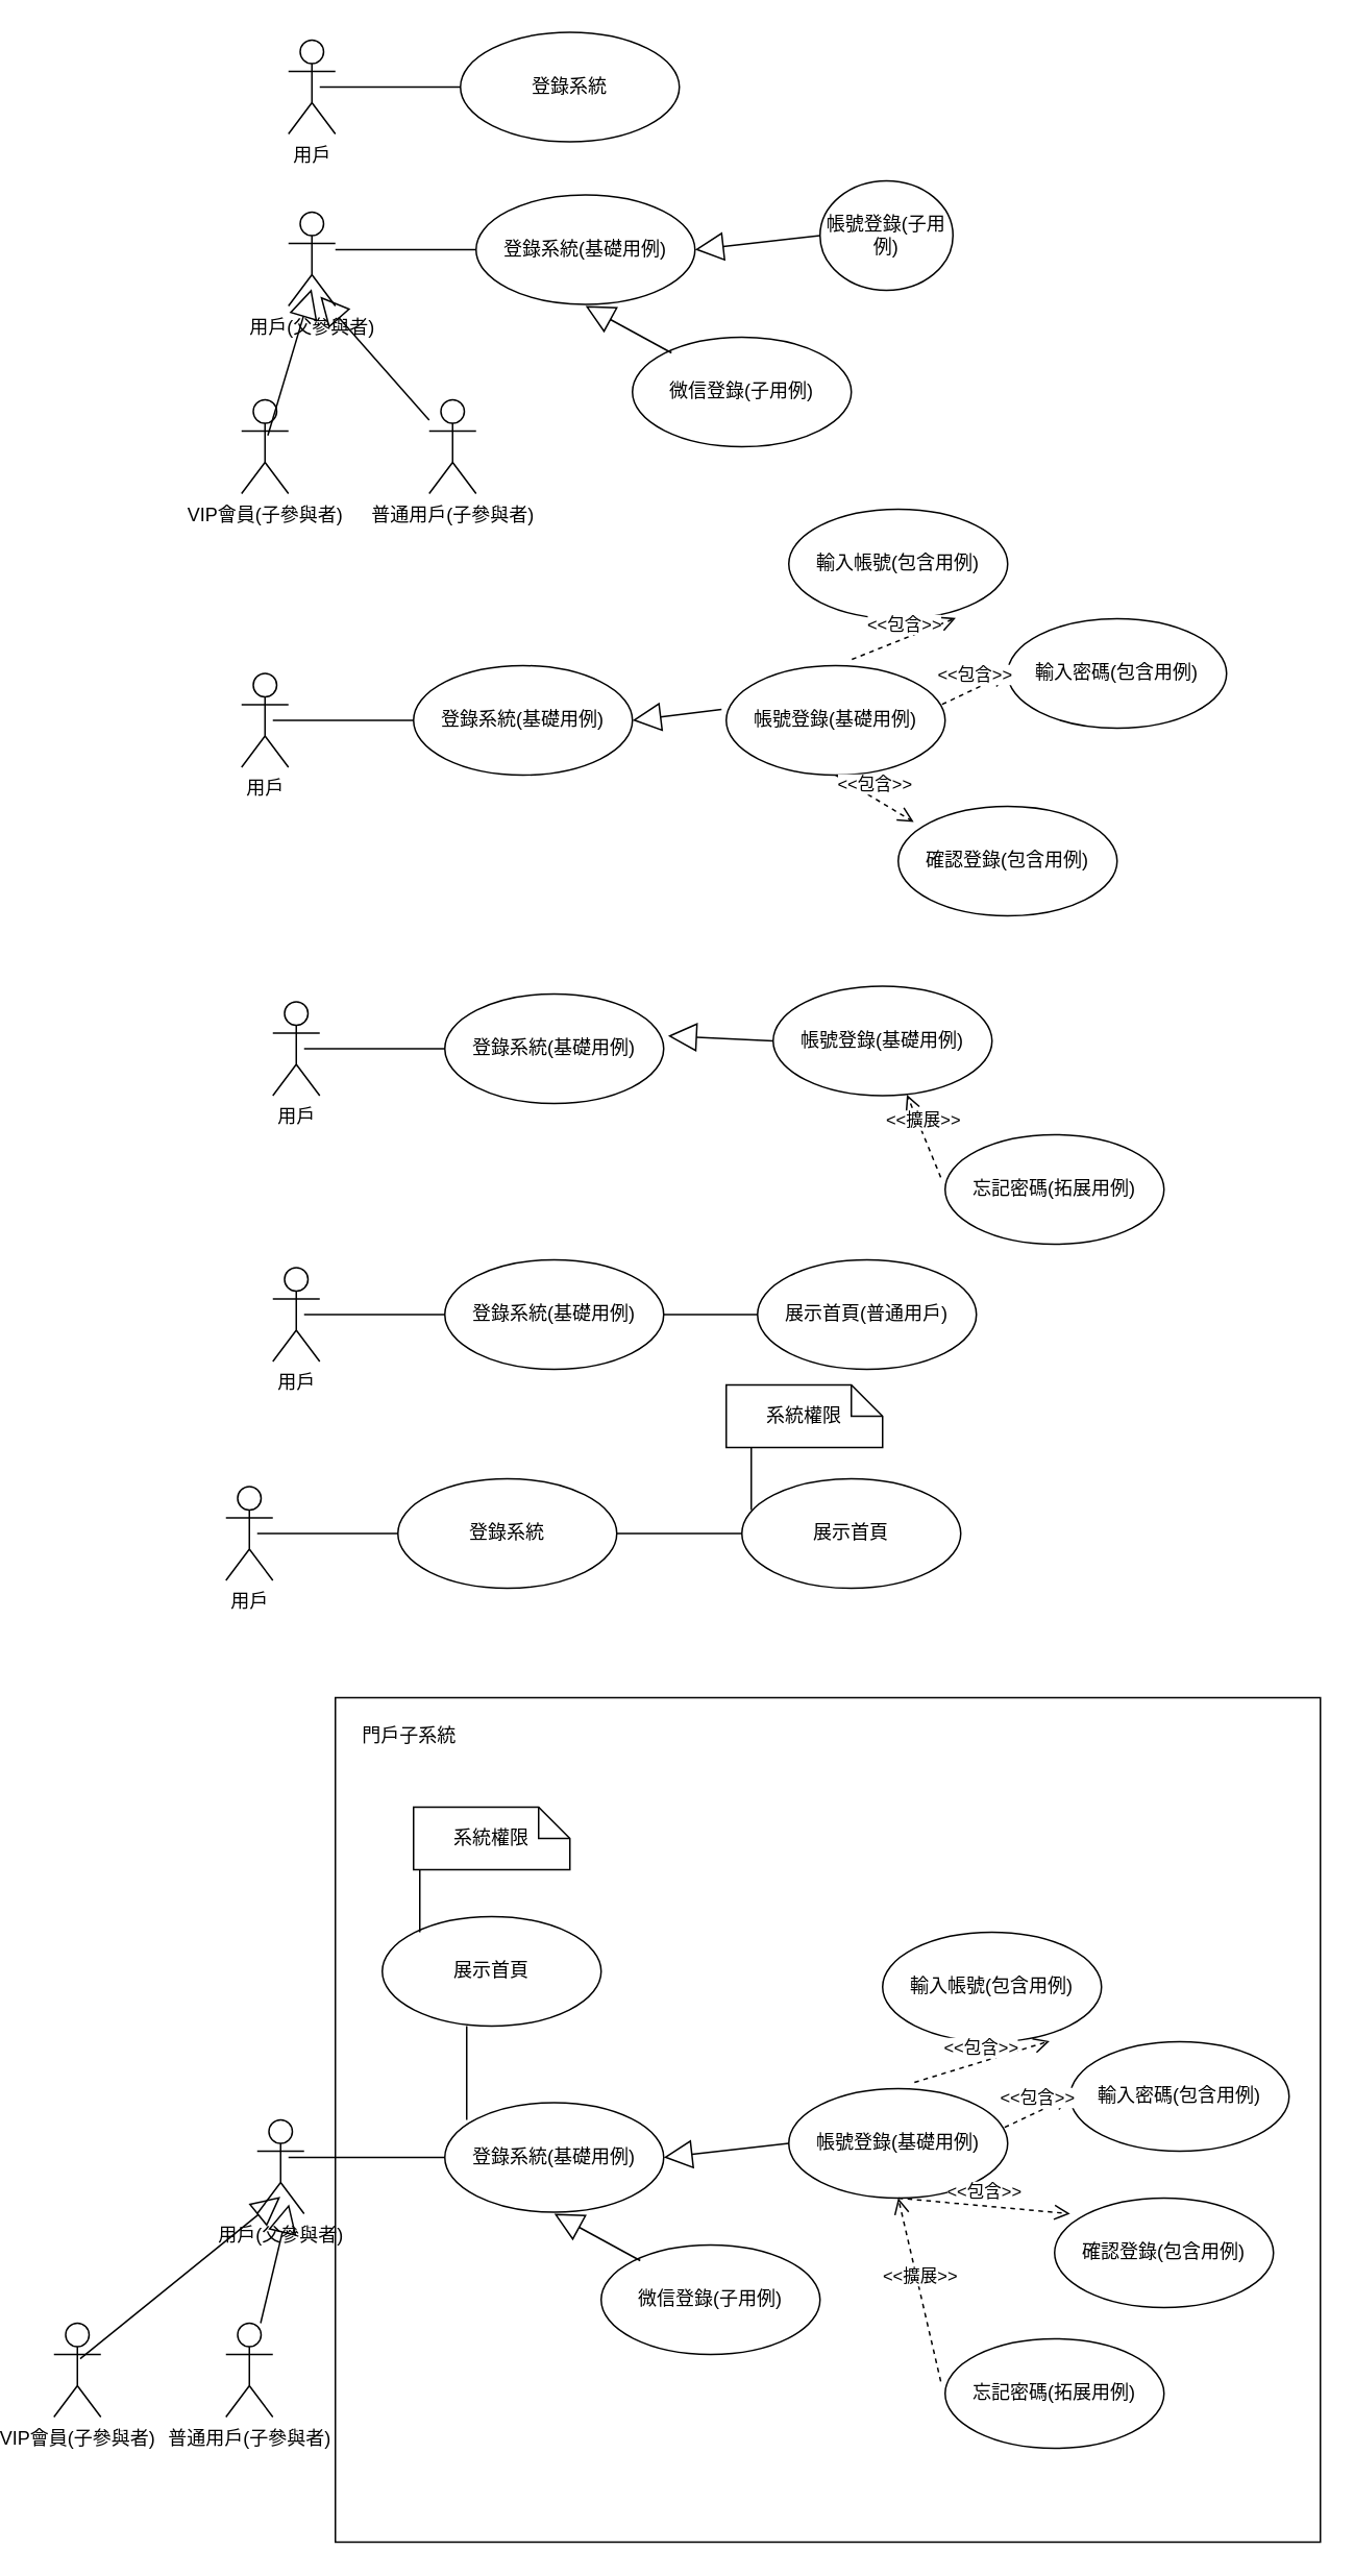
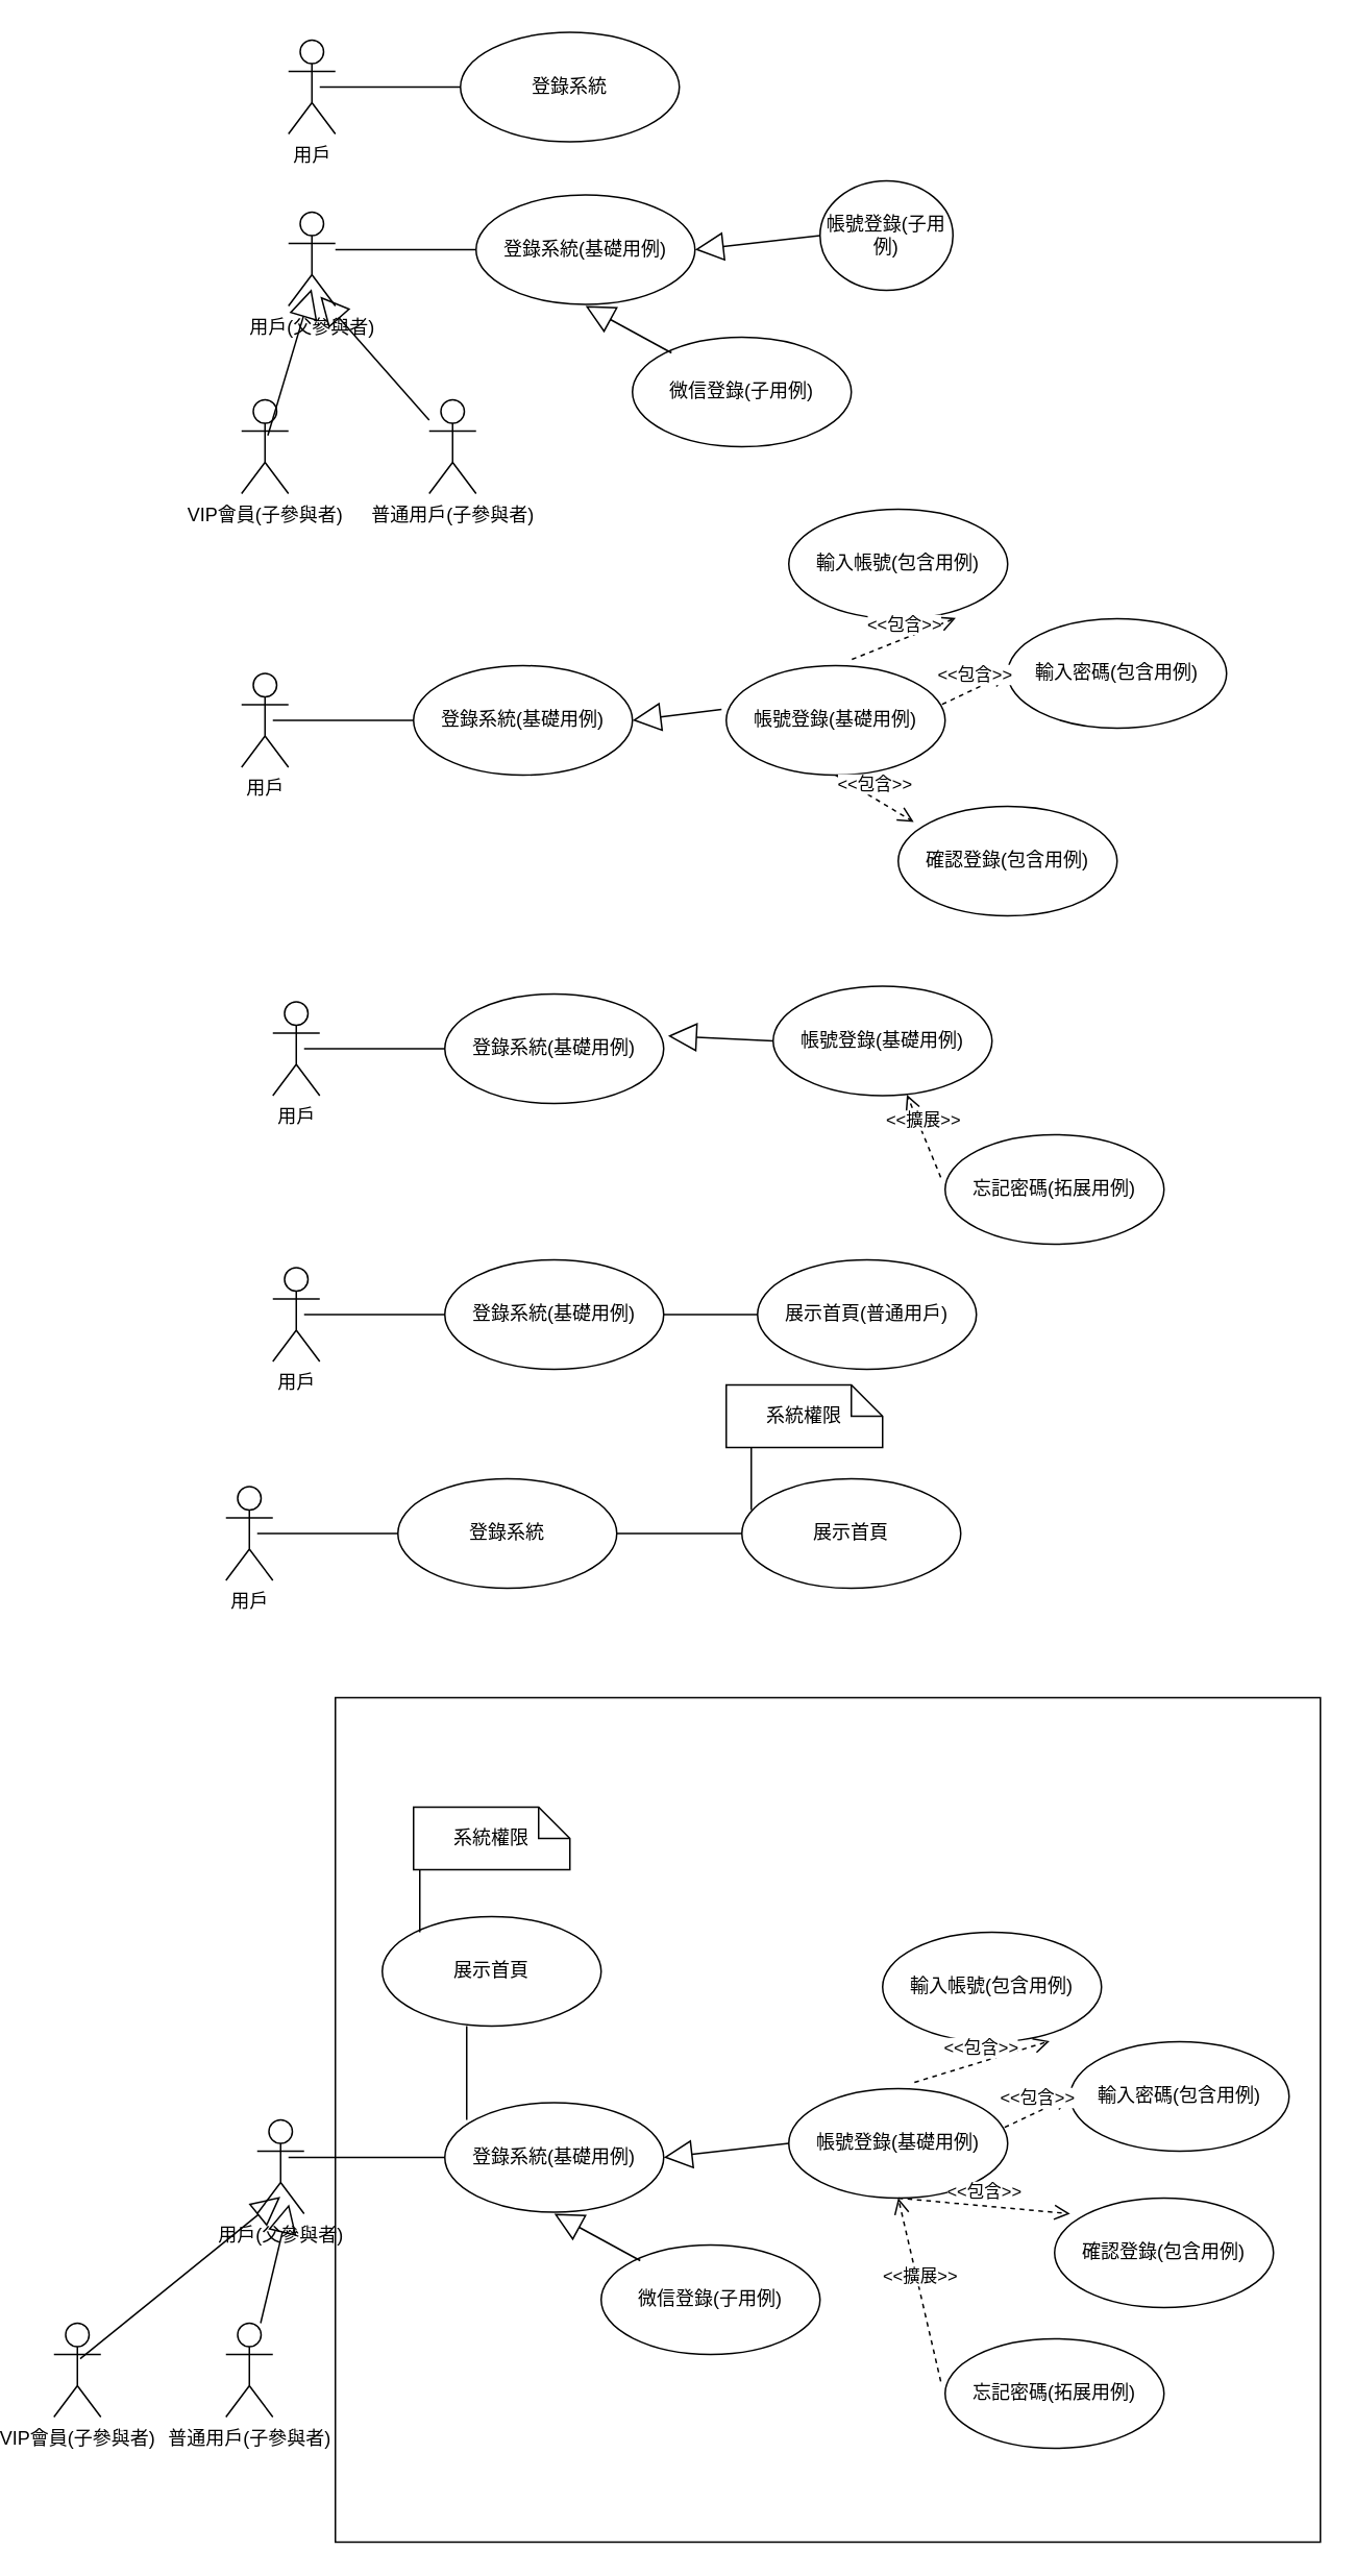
- <mxCell id="70" value="門戶子系統" style="text;html=1;strokeColor=none;fillColor=none;align=center;verticalAlign=middle;whiteSpace=wrap;rounded=0;" vertex="1" parent="1"><mxGeometry x="205" y="1095" width="85" height="30" as="geometry" /></mxCell>
